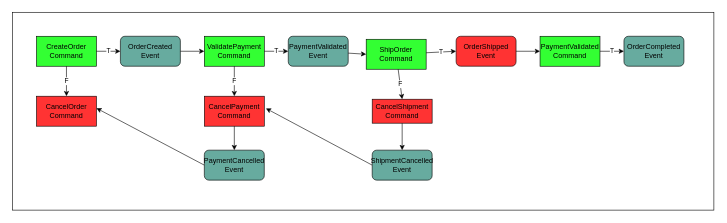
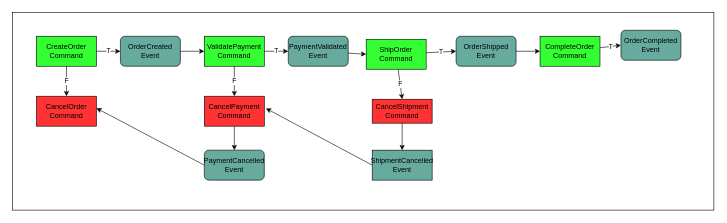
- <mxCell id="20" value="OrderShipped&lt;br&gt;Event" style="rounded=1;whiteSpace=wrap;html=1;strokeColor=#000000;fillColor=#ff3333;" vertex="1" parent="2"><mxGeometry x="740" y="40" width="100" height="50" as="geometry" /></mxCell>
+ <mxCell id="20" value="OrderShipped&lt;br&gt;Event" style="rounded=1;whiteSpace=wrap;html=1;strokeColor=#000000;fillColor=#67AB9F;" vertex="1" parent="2"><mxGeometry x="740" y="40" width="100" height="50" as="geometry" /></mxCell>
- <mxCell id="27" value="PaymentValidated&lt;br&gt;Command" style="rounded=0;whiteSpace=wrap;html=1;fillColor=#33FF33;strokeColor=#000000;" vertex="1" parent="2"><mxGeometry x="880" y="40" width="100" height="50" as="geometry" /></mxCell>
+ <mxCell id="27" value="CompleteOrder&lt;br&gt;Command" style="rounded=0;whiteSpace=wrap;html=1;fillColor=#33FF33;strokeColor=#000000;" vertex="1" parent="2"><mxGeometry x="880" y="40" width="100" height="50" as="geometry" /></mxCell>
- <mxCell id="29" value="OrderCompleted&lt;br&gt;Event" style="rounded=1;whiteSpace=wrap;html=1;strokeColor=#000000;fillColor=#67AB9F;" vertex="1" parent="2"><mxGeometry x="1020" y="40" width="100" height="50" as="geometry" /></mxCell>
+ <mxCell id="29" value="OrderCompleted&lt;br&gt;Event" style="rounded=1;whiteSpace=wrap;html=1;strokeColor=#000000;fillColor=#67AB9F;" vertex="1" parent="2"><mxGeometry x="1015" y="30" width="100" height="50" as="geometry" /></mxCell>
- <mxCell id="25" value="ShipmentCancelled&lt;br&gt;Event" style="rounded=1;whiteSpace=wrap;html=1;strokeColor=#000000;fillColor=#67AB9F;" vertex="1" parent="2"><mxGeometry x="600" y="230" width="100" height="50" as="geometry" /></mxCell>
+ <mxCell id="25" value="ShipmentCancelled&lt;br&gt;Event" style="whiteSpace=wrap;html=1;strokeColor=#000000;fillColor=#67AB9F;rounded=0;" vertex="1" parent="2"><mxGeometry x="600" y="230" width="100" height="50" as="geometry" /></mxCell>
